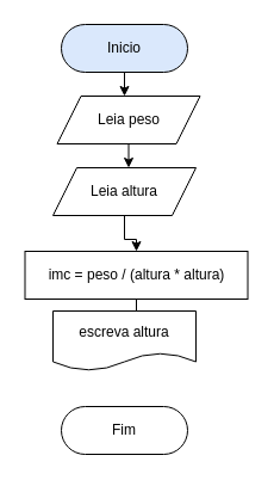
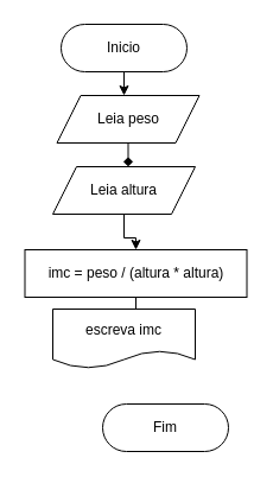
- <mxCell id="3" value="Inicio" style="rounded=1;whiteSpace=wrap;html=1;arcSize=50;fillColor=#dae8fc;" vertex="1" parent="1"><mxGeometry x="51" y="20" width="106" height="40" as="geometry" /></mxCell>
+ <mxCell id="3" value="Inicio" style="rounded=1;whiteSpace=wrap;html=1;arcSize=50;" vertex="1" parent="1"><mxGeometry x="51" y="20" width="106" height="40" as="geometry" /></mxCell>
- <mxCell id="4" style="edgeStyle=orthogonalEdgeStyle;rounded=0;orthogonalLoop=1;jettySize=auto;html=1;entryX=0.526;entryY=0.004;entryDx=0;entryDy=0;entryPerimeter=0;" edge="1" parent="1" source="5" target="7"><mxGeometry relative="1" as="geometry" /></mxCell>
+ <mxCell id="4" style="edgeStyle=orthogonalEdgeStyle;rounded=0;orthogonalLoop=1;jettySize=auto;html=1;entryX=0.526;entryY=0.004;entryDx=0;entryDy=0;entryPerimeter=0;endArrow=diamond;" edge="1" parent="1" source="5" target="7"><mxGeometry relative="1" as="geometry" /></mxCell>
- <mxCell id="10" value="escreva altura" style="shape=document;whiteSpace=wrap;html=1;boundedLbl=1;" vertex="1" parent="1"><mxGeometry x="44" y="260" width="120" height="50" as="geometry" /></mxCell>
+ <mxCell id="10" value="escreva imc" style="shape=document;whiteSpace=wrap;html=1;boundedLbl=1;" vertex="1" parent="1"><mxGeometry x="44" y="260" width="120" height="50" as="geometry" /></mxCell>
- <mxCell id="11" value="Fim" style="rounded=1;whiteSpace=wrap;html=1;arcSize=50;" vertex="1" parent="1"><mxGeometry x="51" y="340" width="106" height="40" as="geometry" /></mxCell>
+ <mxCell id="11" value="Fim" style="rounded=1;whiteSpace=wrap;html=1;arcSize=50;" vertex="1" parent="1"><mxGeometry x="86" y="340" width="106" height="40" as="geometry" /></mxCell>
